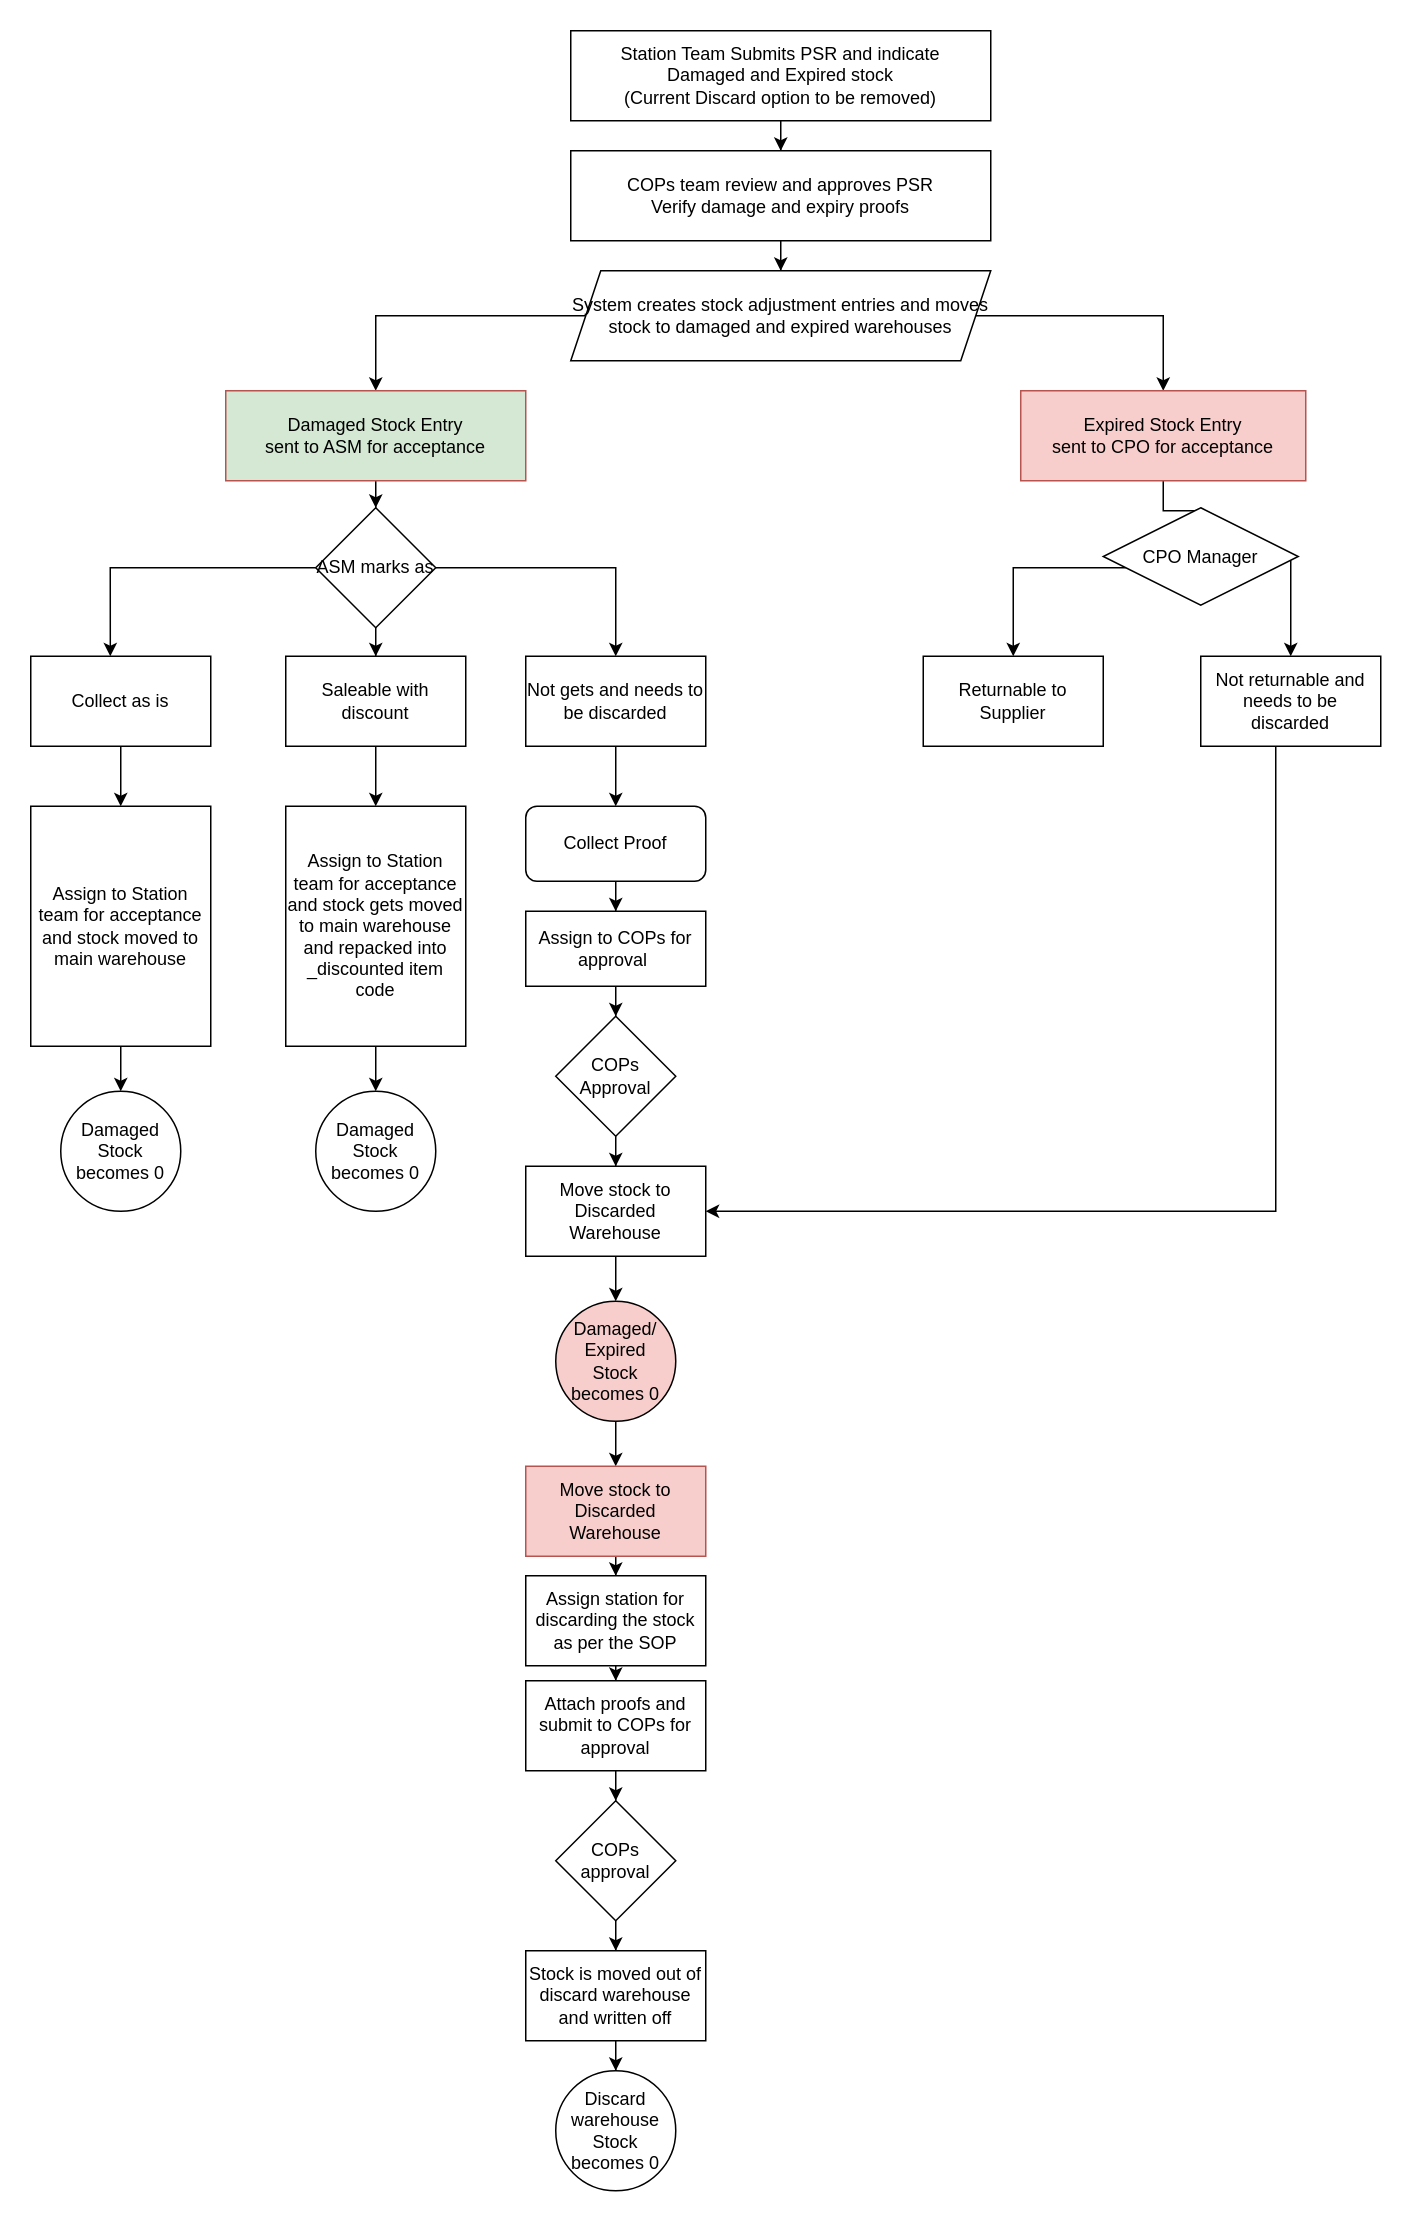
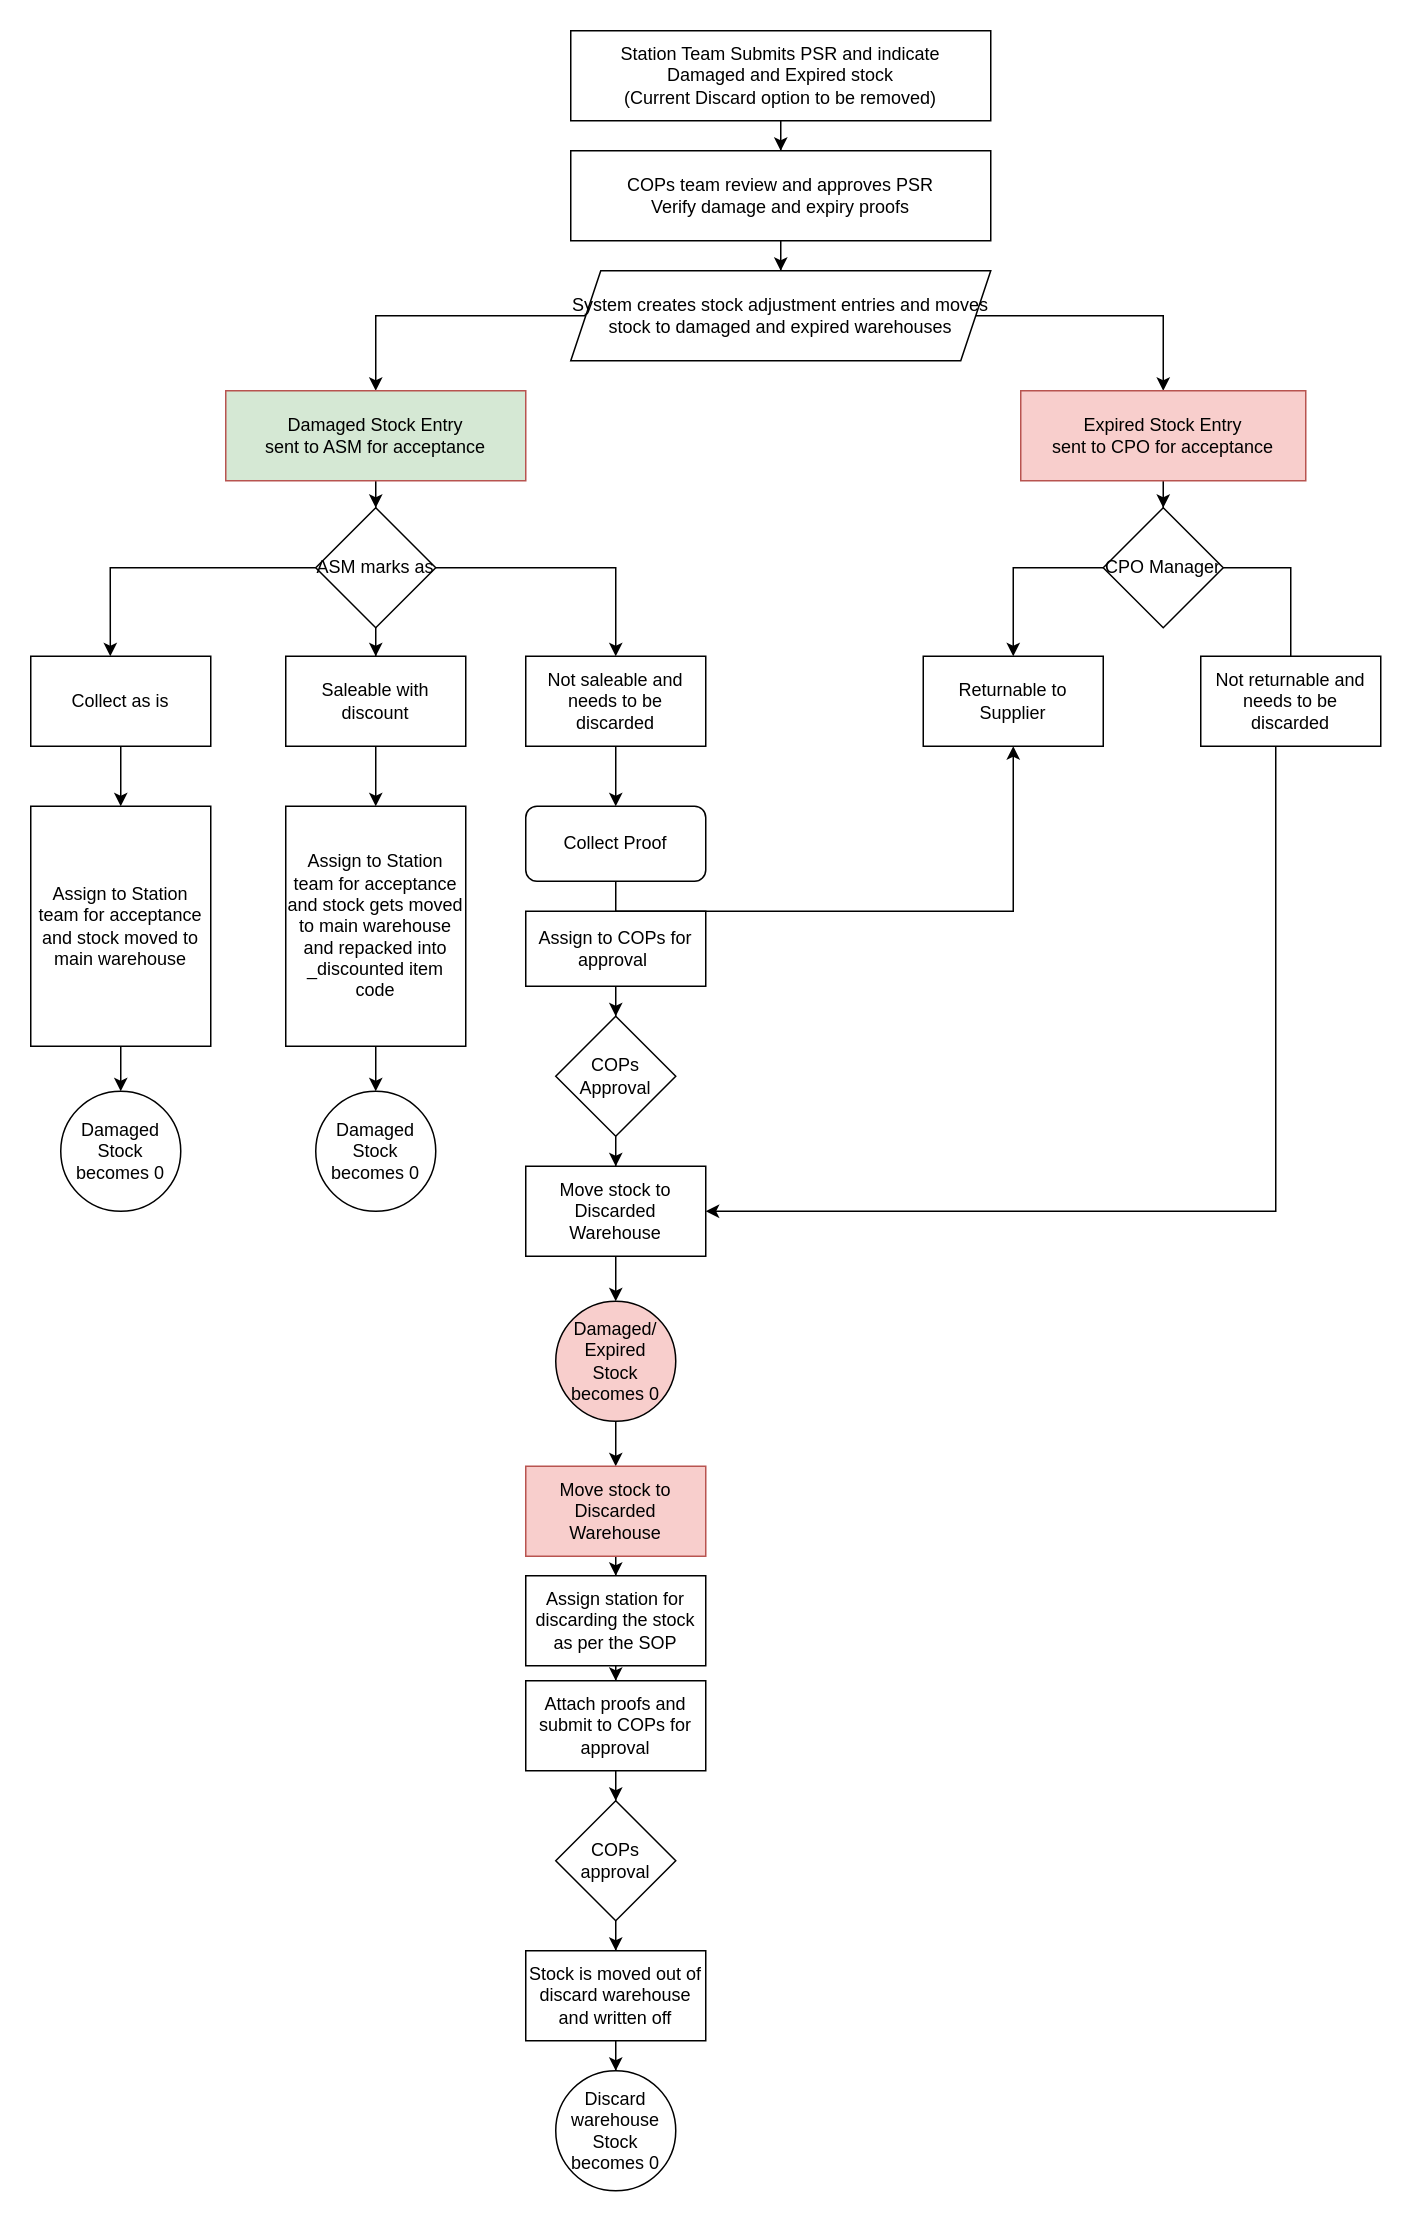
- <mxCell id="37" value="CPO Manager" style="rhombus;whiteSpace=wrap;html=1;" vertex="1" parent="1"><mxGeometry x="735" y="338" width="130" height="65" as="geometry" /></mxCell>
+ <mxCell id="37" value="CPO Manager" style="rhombus;whiteSpace=wrap;html=1;" vertex="1" parent="1"><mxGeometry x="735" y="338" width="80" height="80" as="geometry" /></mxCell>
- <mxCell id="22" value="Not gets and needs to be discarded" style="whiteSpace=wrap;html=1;" vertex="1" parent="1"><mxGeometry x="350" y="437" width="120" height="60" as="geometry" /></mxCell>
+ <mxCell id="22" value="Not saleable and needs to be discarded" style="whiteSpace=wrap;html=1;" vertex="1" parent="1"><mxGeometry x="350" y="437" width="120" height="60" as="geometry" /></mxCell>
- <mxCell id="27" style="edgeStyle=orthogonalEdgeStyle;rounded=0;orthogonalLoop=1;jettySize=auto;html=1;exitX=0.5;exitY=1;exitDx=0;exitDy=0;" edge="1" parent="1" source="28" target="30"><mxGeometry relative="1" as="geometry" /></mxCell>
+ <mxCell id="27" style="edgeStyle=orthogonalEdgeStyle;rounded=0;orthogonalLoop=1;jettySize=auto;html=1;exitX=0.5;exitY=1;exitDx=0;exitDy=0;" edge="1" parent="1" source="28" target="38"><mxGeometry relative="1" as="geometry" /></mxCell>
